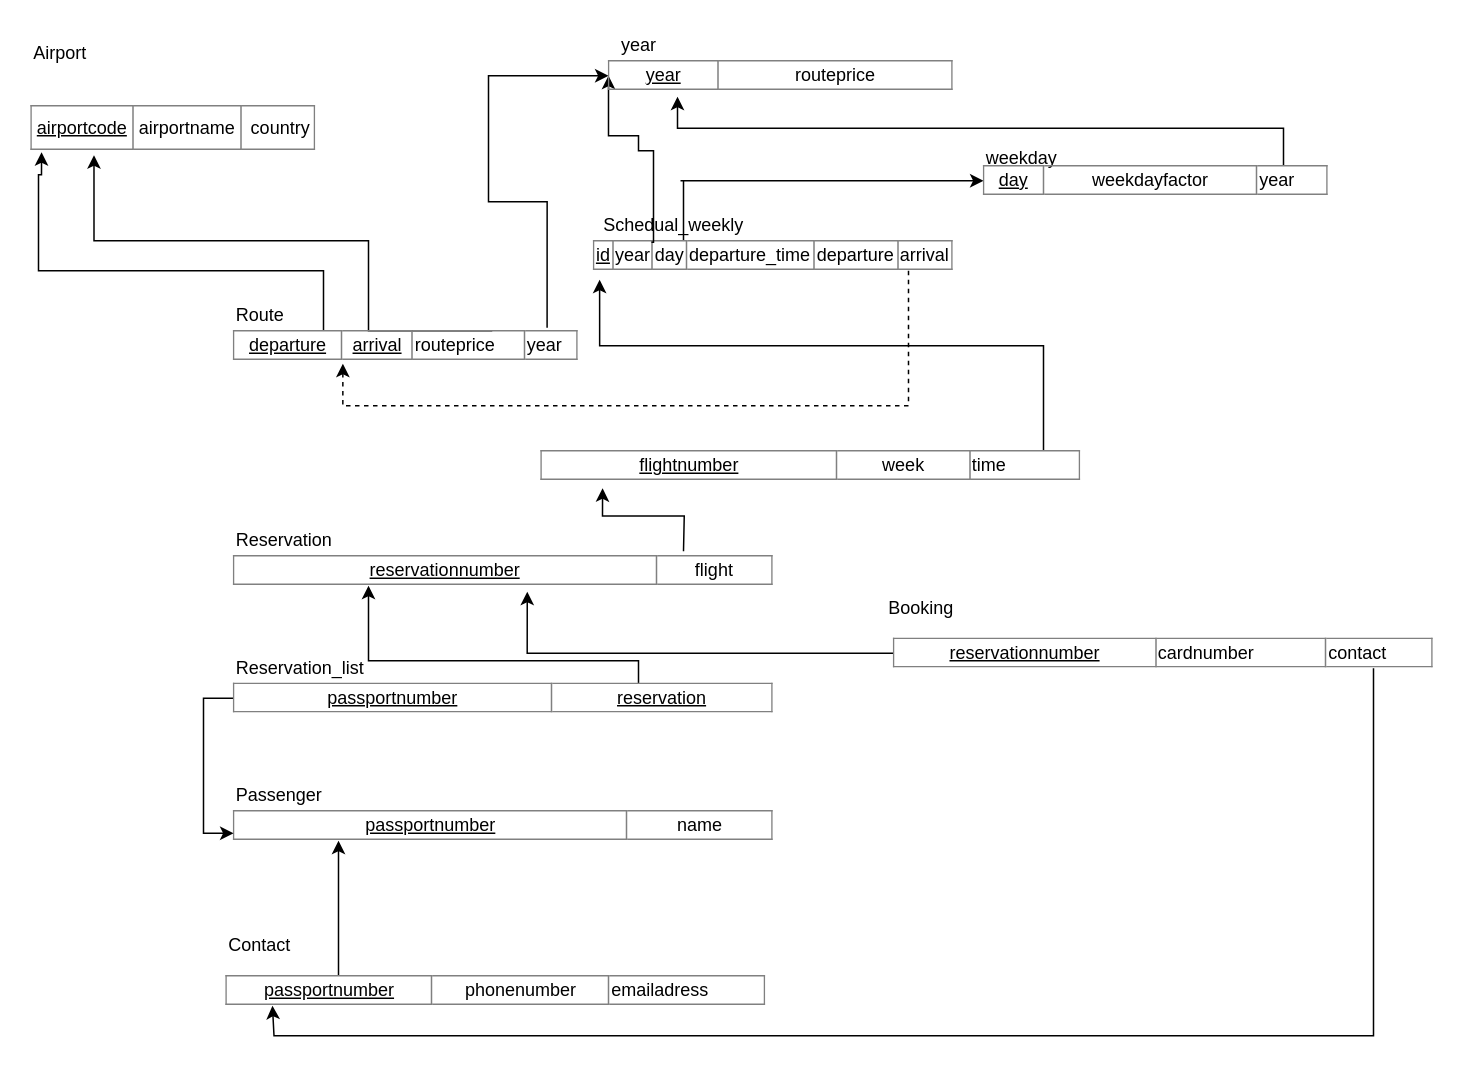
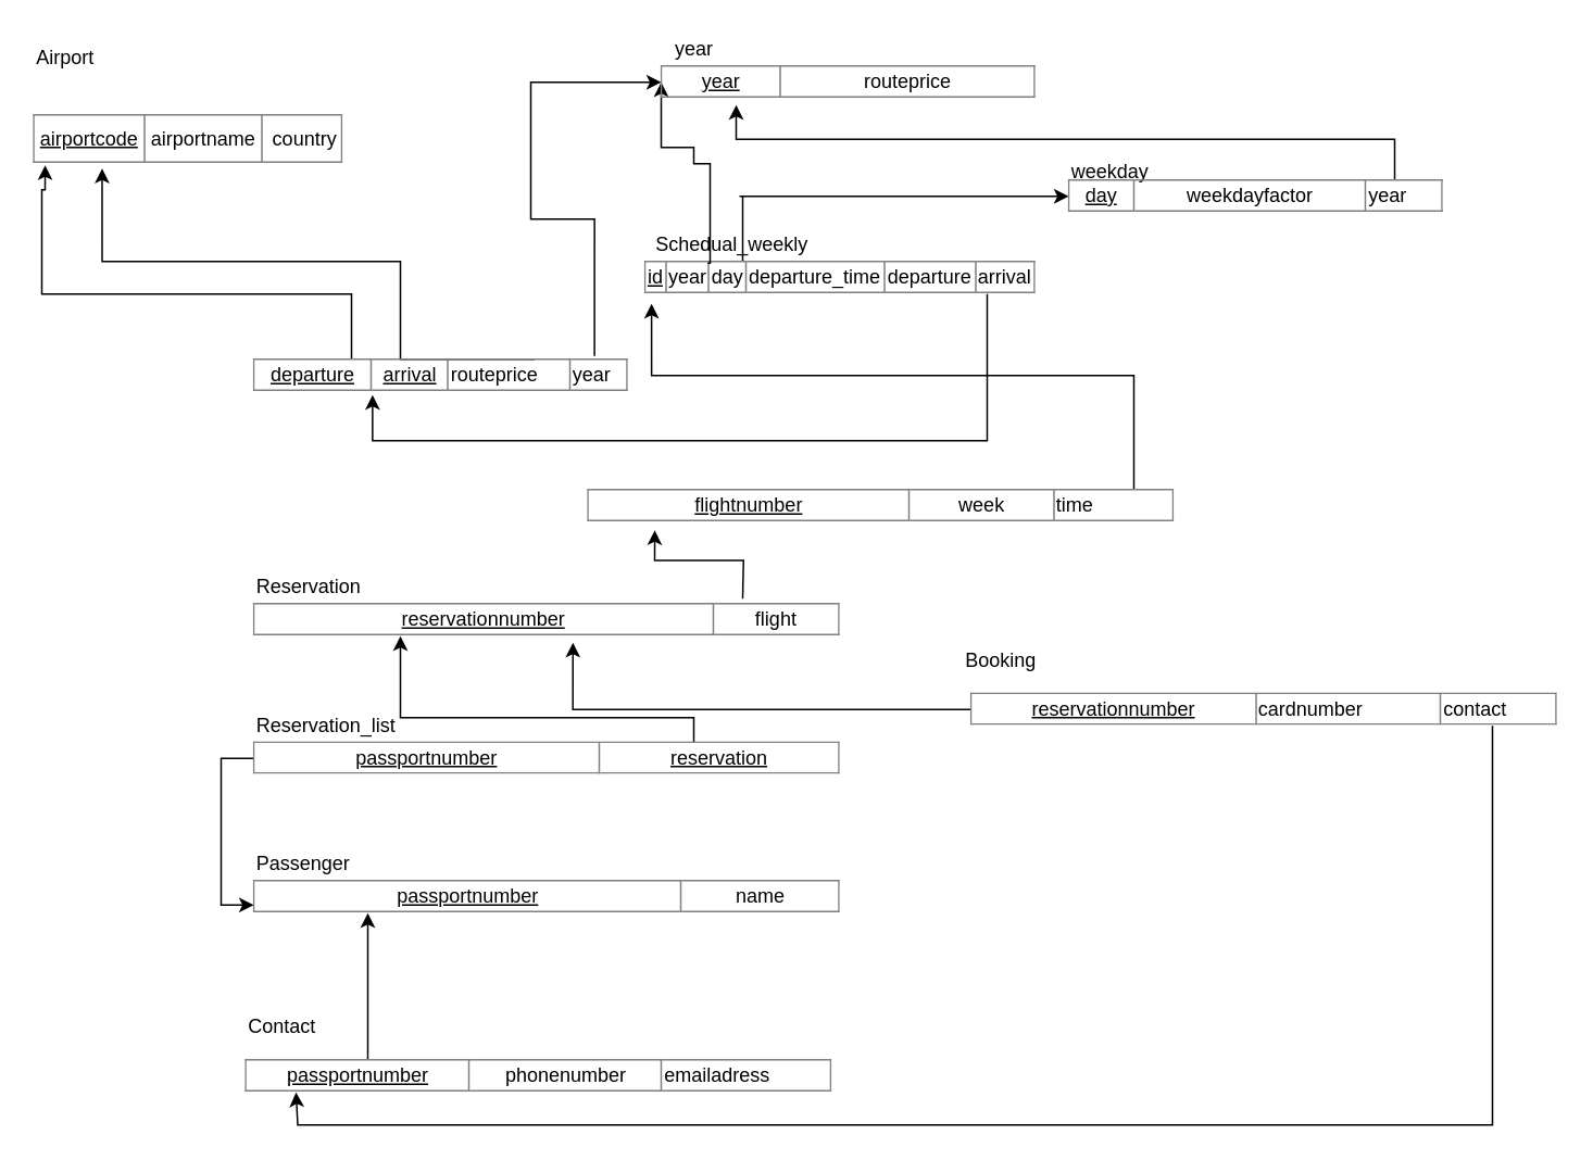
- <mxCell id="8" value="Route" style="text;html=1;resizable=0;points=[];autosize=1;align=left;verticalAlign=top;spacingTop=-4;" parent="1" vertex="1"><mxGeometry x="155" y="200" width="50" height="20" as="geometry" /></mxCell>
- <mxCell id="9" style="edgeStyle=orthogonalEdgeStyle;rounded=0;orthogonalLoop=1;jettySize=auto;html=1;entryX=0.317;entryY=1.1;entryDx=0;entryDy=0;entryPerimeter=0;dashed=1;" parent="1" source="11" target="7" edge="1"><mxGeometry relative="1" as="geometry"><mxPoint x="155" y="250" as="targetPoint" /><Array as="points"><mxPoint x="605" y="270" /><mxPoint x="228" y="270" /></Array></mxGeometry></mxCell>
+ <mxCell id="9" style="edgeStyle=orthogonalEdgeStyle;rounded=0;orthogonalLoop=1;jettySize=auto;html=1;entryX=0.317;entryY=1.1;entryDx=0;entryDy=0;entryPerimeter=0;" parent="1" source="11" target="7" edge="1"><mxGeometry relative="1" as="geometry"><mxPoint x="155" y="250" as="targetPoint" /><Array as="points"><mxPoint x="605" y="270" /><mxPoint x="228" y="270" /></Array></mxGeometry></mxCell>
